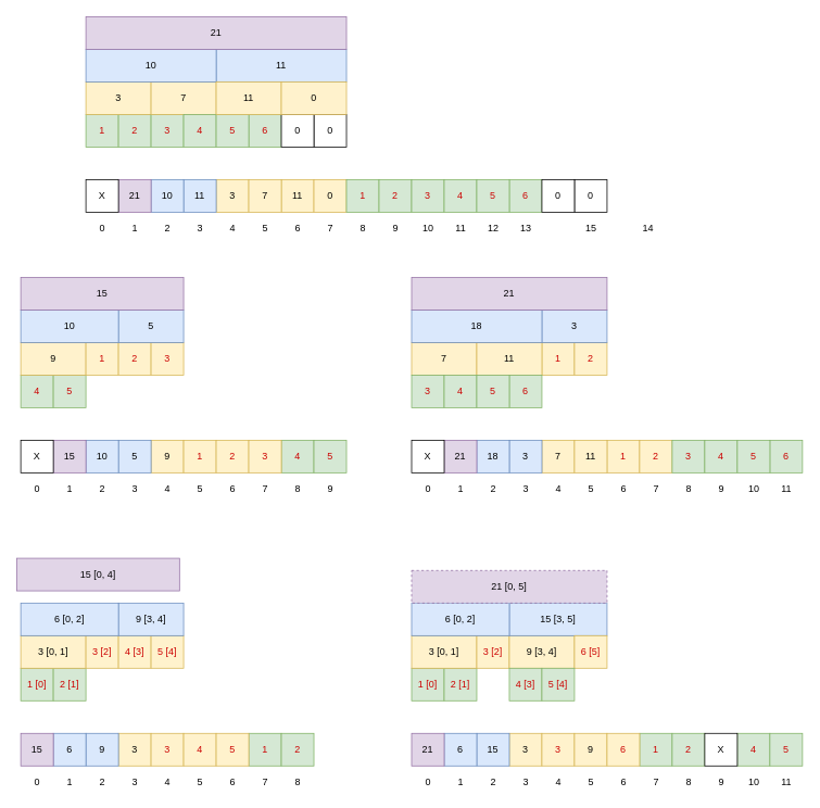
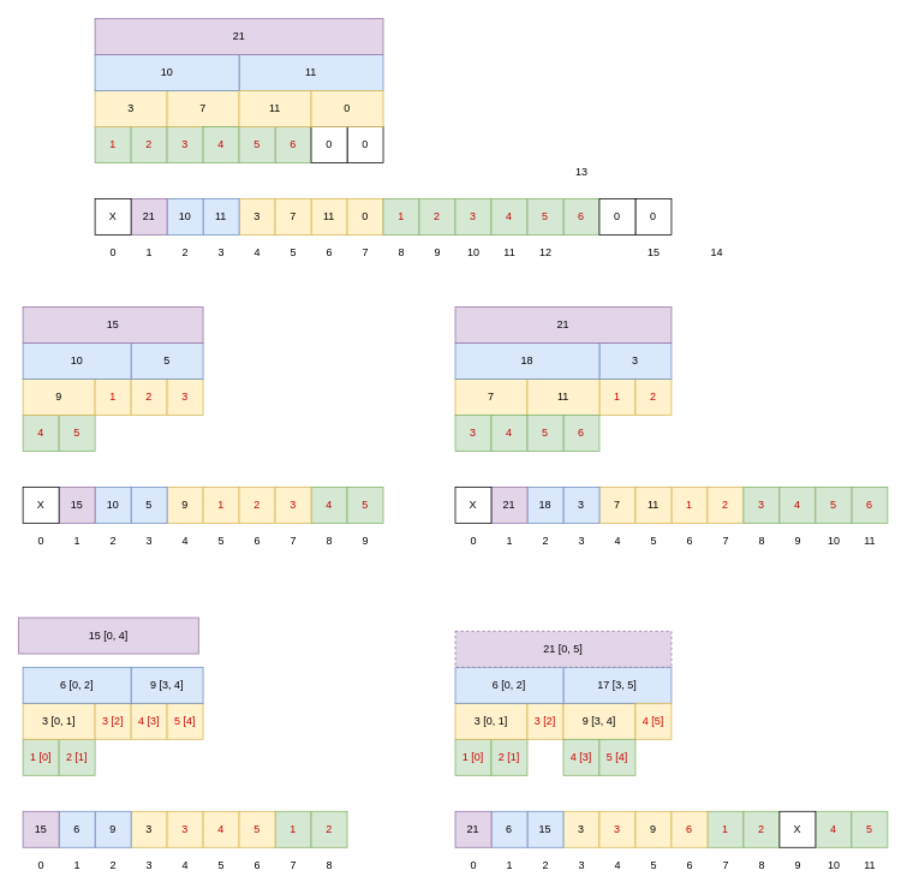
- <mxCell id="172" value="13" style="text;html=1;align=center;verticalAlign=middle;resizable=0;points=[];autosize=1;" vertex="1" parent="1"><mxGeometry x="630" y="270" width="30" height="20" as="geometry" /></mxCell>
+ <mxCell id="172" value="13" style="text;html=1;align=center;verticalAlign=middle;resizable=0;points=[];autosize=1;" vertex="1" parent="1"><mxGeometry x="630" y="180" width="30" height="20" as="geometry" /></mxCell>
- <mxCell id="16" value="15 [3, 5]" style="rounded=0;whiteSpace=wrap;html=1;fillColor=#dae8fc;strokeColor=#6c8ebf;" parent="1" vertex="1"><mxGeometry x="625" y="740" width="120" height="40" as="geometry" /></mxCell>
+ <mxCell id="16" value="17 [3, 5]" style="rounded=0;whiteSpace=wrap;html=1;fillColor=#dae8fc;strokeColor=#6c8ebf;" parent="1" vertex="1"><mxGeometry x="625" y="740" width="120" height="40" as="geometry" /></mxCell>
- <mxCell id="20" value="6 [5]" style="rounded=0;whiteSpace=wrap;html=1;fillColor=#fff2cc;strokeColor=#d6b656;fontColor=#CC0000;" parent="1" vertex="1"><mxGeometry x="705" y="780" width="40" height="40" as="geometry" /></mxCell>
+ <mxCell id="20" value="4 [5]" style="rounded=0;whiteSpace=wrap;html=1;fillColor=#fff2cc;strokeColor=#d6b656;fontColor=#CC0000;" parent="1" vertex="1"><mxGeometry x="705" y="780" width="40" height="40" as="geometry" /></mxCell>
